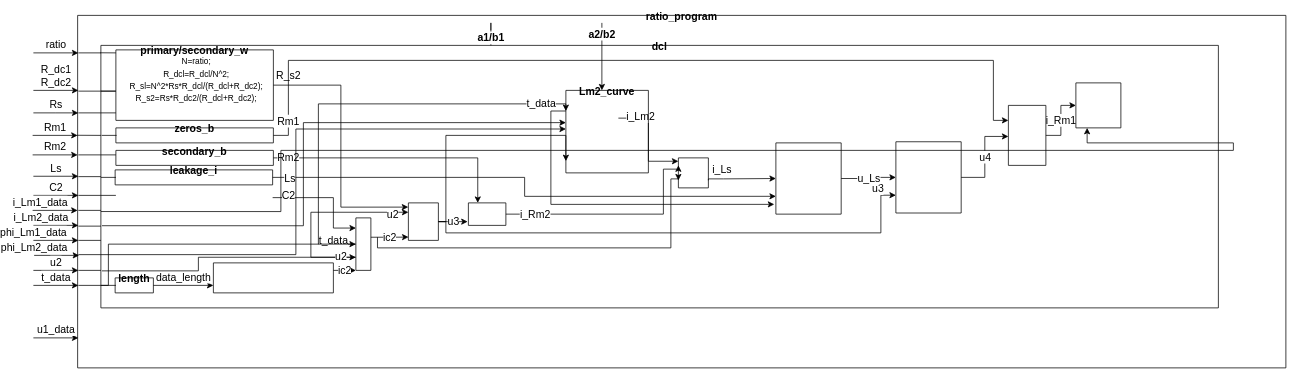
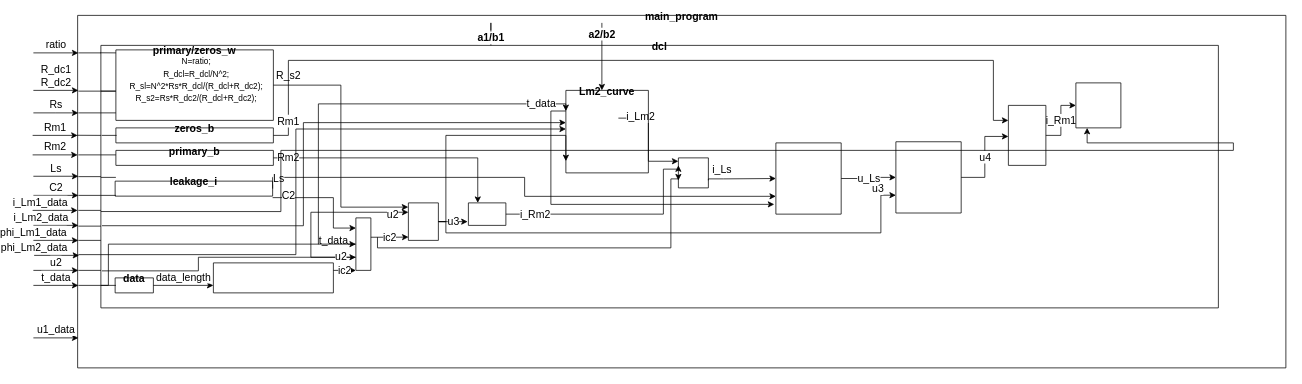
- <mxCell id="2" value="ratio_program" style="swimlane;startSize=0;fontSize=14;fontStyle=1" vertex="1" parent="1"><mxGeometry x="80" y="20" width="1611" height="470" as="geometry" /></mxCell>
+ <mxCell id="2" value="main_program" style="swimlane;startSize=0;fontSize=14;fontStyle=1" vertex="1" parent="1"><mxGeometry x="80" y="20" width="1611" height="470" as="geometry" /></mxCell>
- <mxCell id="16" value="primary/secondary_w" style="swimlane;startSize=0;fontSize=14;" vertex="1" parent="14"><mxGeometry x="20" y="6" width="210" height="94" as="geometry" /></mxCell>
+ <mxCell id="16" value="primary/zeros_w" style="swimlane;startSize=0;fontSize=14;" vertex="1" parent="14"><mxGeometry x="20" y="6" width="210" height="94" as="geometry" /></mxCell>
- <mxCell id="25" value="secondary_b" style="swimlane;startSize=0;fontSize=14;" vertex="1" parent="14"><mxGeometry x="20" y="140" width="210" height="20" as="geometry" /></mxCell>
+ <mxCell id="25" value="primary_b" style="swimlane;startSize=0;fontSize=14;" vertex="1" parent="14"><mxGeometry x="20" y="140" width="210" height="20" as="geometry" /></mxCell>
- <mxCell id="28" value="leakage_i" style="swimlane;startSize=0;fontSize=14;" vertex="1" parent="14"><mxGeometry x="19" y="166" width="210" height="20" as="geometry" /></mxCell>
+ <mxCell id="28" value="leakage_i" style="swimlane;startSize=0;fontSize=14;" vertex="1" parent="14"><mxGeometry x="19" y="181" width="210" height="20" as="geometry" /></mxCell>
- <mxCell id="33" value="length" style="swimlane;startSize=0;fontSize=14;" vertex="1" parent="14"><mxGeometry x="19" y="310" width="51" height="20" as="geometry" /></mxCell>
+ <mxCell id="33" value="data" style="swimlane;startSize=0;fontSize=14;" vertex="1" parent="14"><mxGeometry x="19" y="310" width="51" height="20" as="geometry" /></mxCell>
